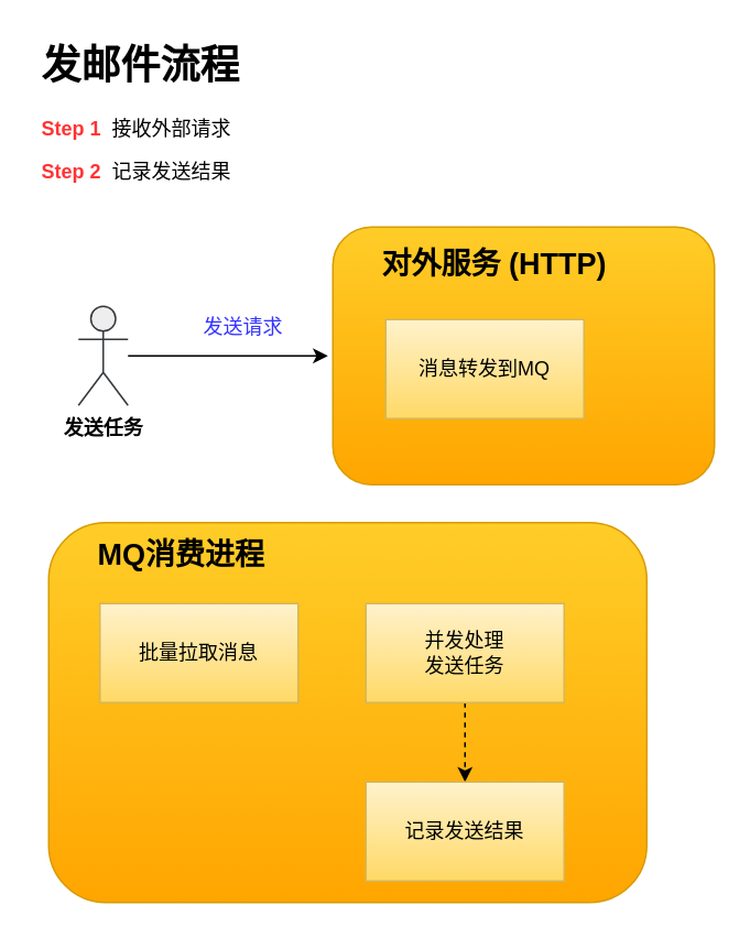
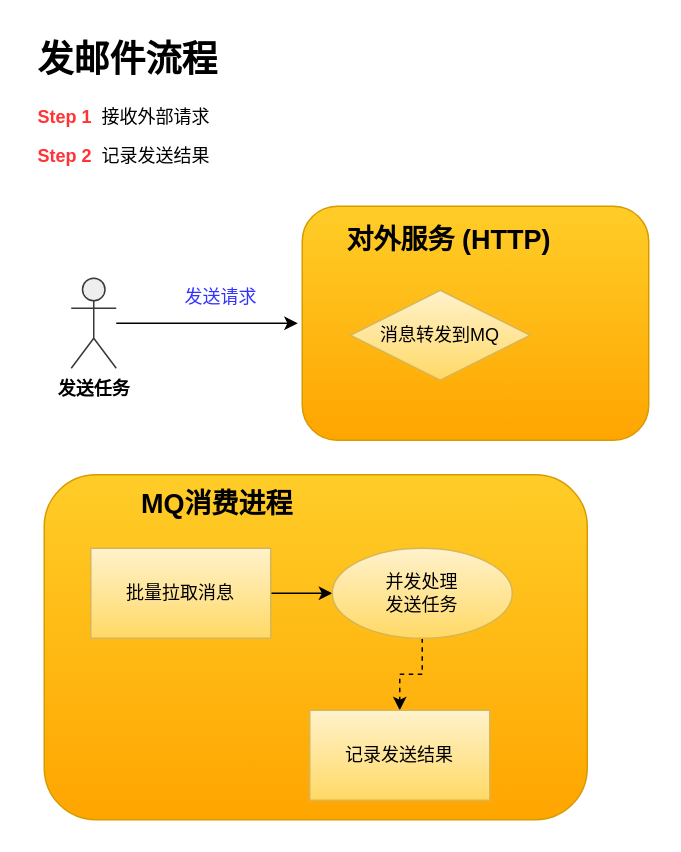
- <mxCell id="7" value="消息转发到MQ" style="rounded=0;whiteSpace=wrap;html=1;gradientColor=#ffd966;fillColor=#fff2cc;strokeColor=#d6b656;" parent="1" vertex="1"><mxGeometry x="233" y="193" width="120" height="60" as="geometry" /></mxCell>
+ <mxCell id="7" value="消息转发到MQ" style="rhombus;whiteSpace=wrap;html=1;gradientColor=#ffd966;fillColor=#fff2cc;strokeColor=#d6b656;" parent="1" vertex="1"><mxGeometry x="233" y="193" width="120" height="60" as="geometry" /></mxCell>
- <mxCell id="13" value="&lt;b&gt;&lt;font style=&quot;font-size: 18px&quot;&gt;MQ消费进程&lt;/font&gt;&lt;/b&gt;" style="text;html=1;strokeColor=none;fillColor=none;align=left;verticalAlign=middle;whiteSpace=wrap;rounded=0;" parent="1" vertex="1"><mxGeometry x="57" y="322" width="159" height="28" as="geometry" /></mxCell>
+ <mxCell id="13" value="&lt;b&gt;&lt;font style=&quot;font-size: 18px&quot;&gt;MQ消费进程&lt;/font&gt;&lt;/b&gt;" style="text;html=1;strokeColor=none;fillColor=none;align=left;verticalAlign=middle;whiteSpace=wrap;rounded=0;" parent="1" vertex="1"><mxGeometry x="92" y="322" width="159" height="28" as="geometry" /></mxCell>
+ <mxCell id="8" style="edgeStyle=orthogonalEdgeStyle;rounded=0;orthogonalLoop=1;jettySize=auto;html=1;" parent="1" source="9" target="11" edge="1"><mxGeometry relative="1" as="geometry" /></mxCell>
- <mxCell id="11" value="并发处理&lt;br&gt;发送任务" style="rounded=0;whiteSpace=wrap;html=1;gradientColor=#ffd966;fillColor=#fff2cc;strokeColor=#d6b656;" parent="1" vertex="1"><mxGeometry x="221" y="365" width="120" height="60" as="geometry" /></mxCell>
+ <mxCell id="11" value="并发处理&lt;br&gt;发送任务" style="ellipse;whiteSpace=wrap;html=1;gradientColor=#ffd966;fillColor=#fff2cc;strokeColor=#d6b656;" parent="1" vertex="1"><mxGeometry x="221" y="365" width="120" height="60" as="geometry" /></mxCell>
- <mxCell id="12" value="记录发送结果" style="rounded=0;whiteSpace=wrap;html=1;gradientColor=#ffd966;fillColor=#fff2cc;strokeColor=#d6b656;" parent="1" vertex="1"><mxGeometry x="221" y="473" width="120" height="60" as="geometry" /></mxCell>
+ <mxCell id="12" value="记录发送结果" style="rounded=0;whiteSpace=wrap;html=1;gradientColor=#ffd966;fillColor=#fff2cc;strokeColor=#d6b656;" parent="1" vertex="1"><mxGeometry x="206" y="473" width="120" height="60" as="geometry" /></mxCell>
